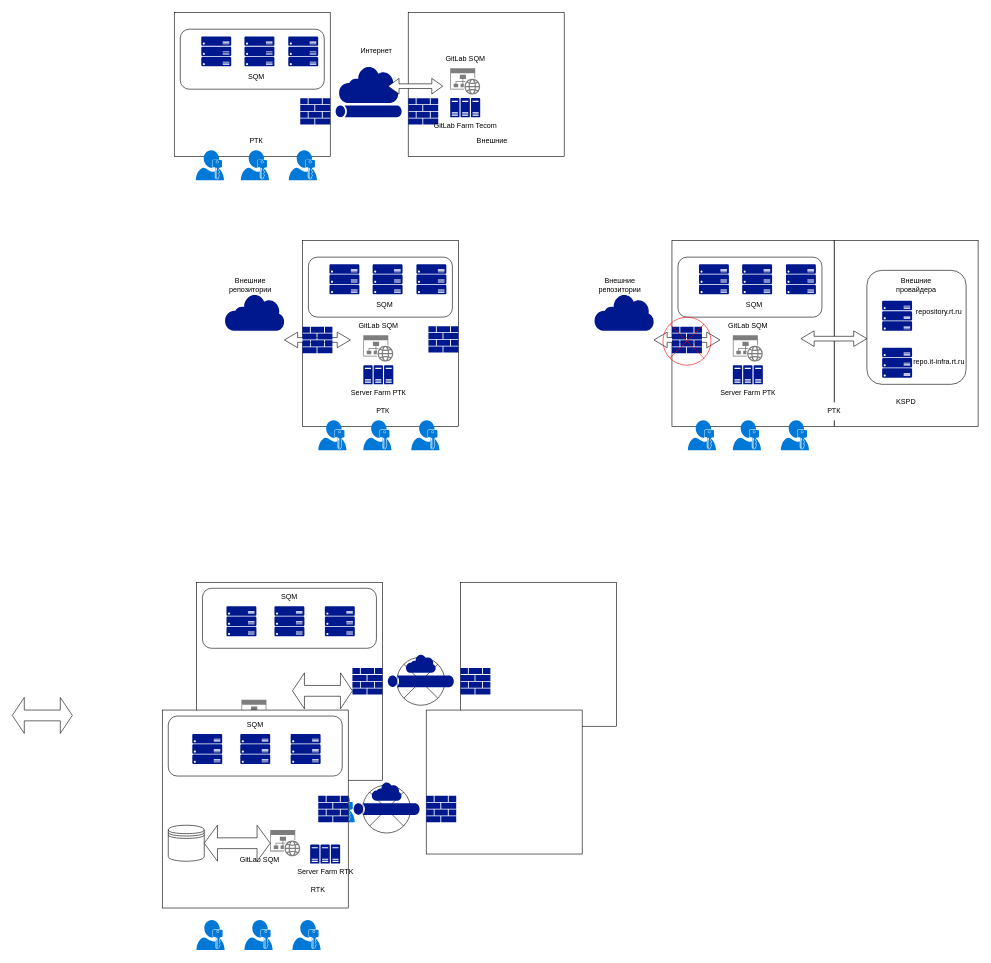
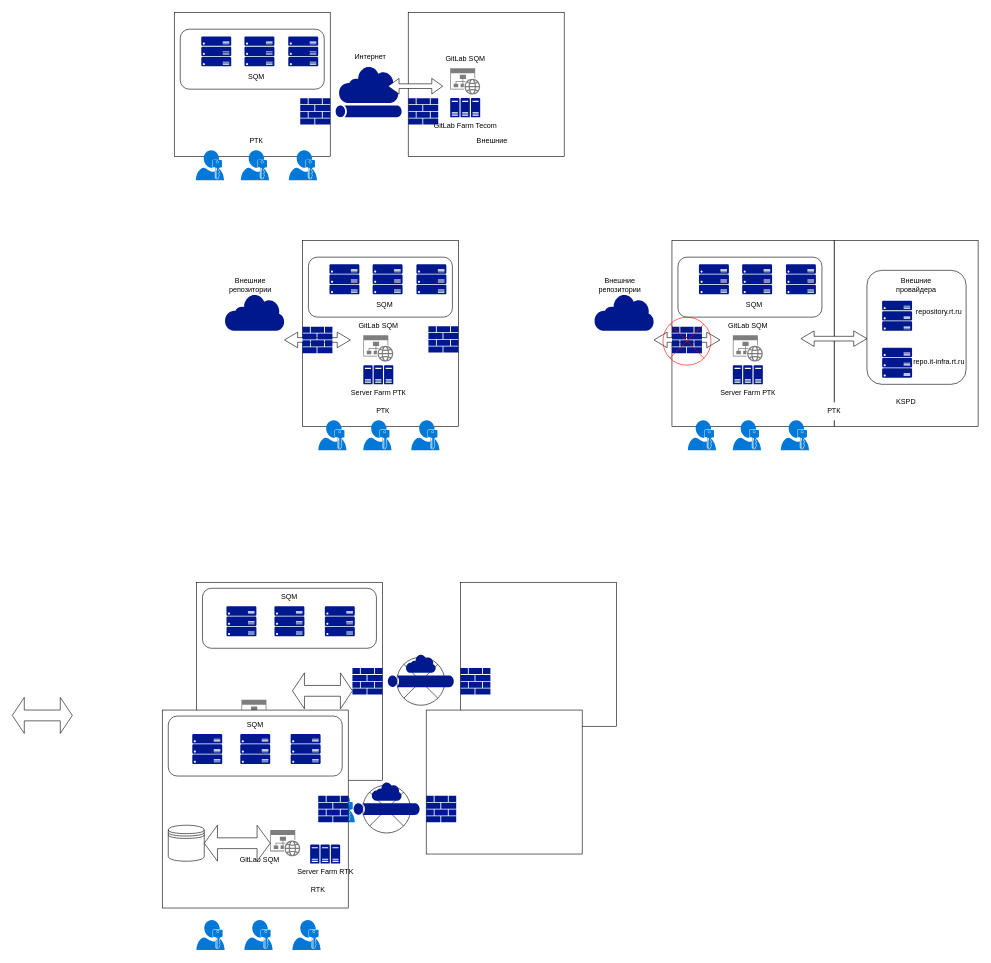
- <mxCell id="66" value="Интернет" style="text;html=1;align=center;verticalAlign=middle;whiteSpace=wrap;rounded=0;" parent="1" vertex="1"><mxGeometry x="596.5" y="69.11" width="60" height="30" as="geometry" /></mxCell>
+ <mxCell id="66" value="Интернет" style="text;html=1;align=center;verticalAlign=middle;whiteSpace=wrap;rounded=0;" parent="1" vertex="1"><mxGeometry x="586.5" y="79.11" width="60" height="30" as="geometry" /></mxCell>
